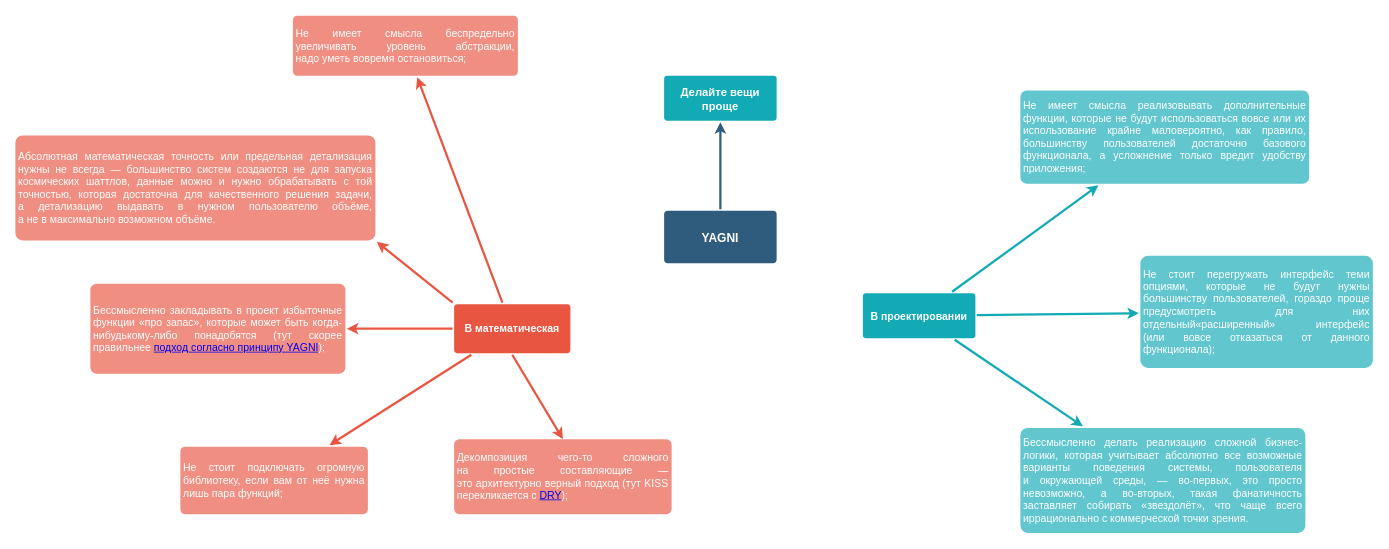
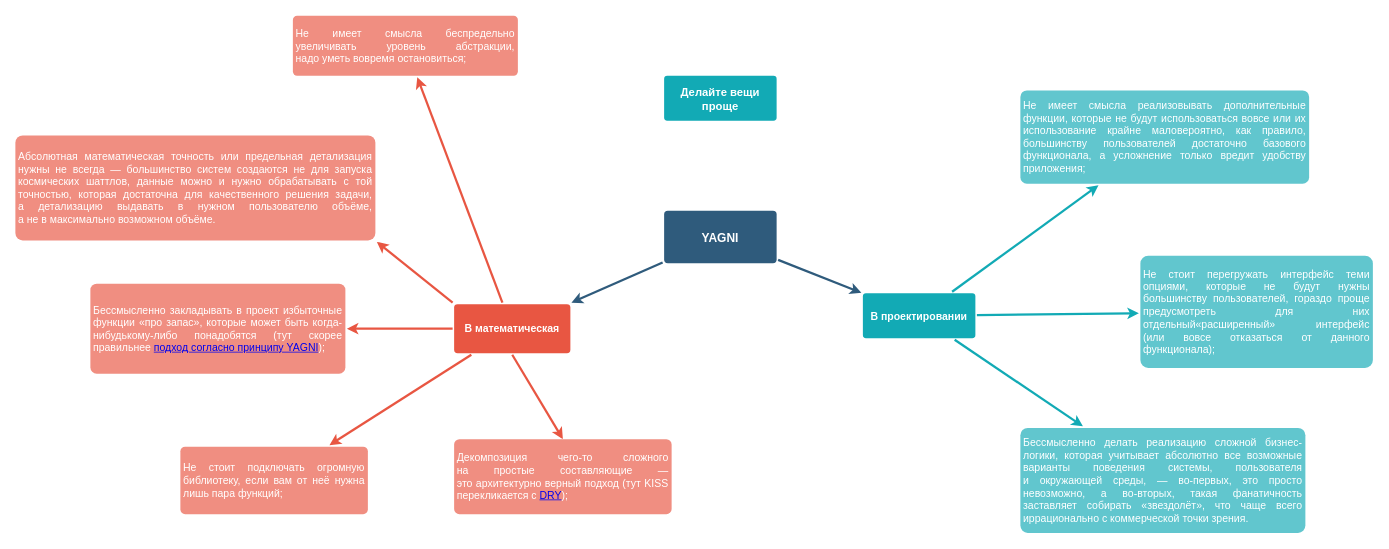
- <mxCell id="2" value="" style="edgeStyle=none;rounded=0;jumpStyle=none;html=1;shadow=0;labelBackgroundColor=none;startArrow=none;startFill=0;endArrow=classic;endFill=1;jettySize=auto;orthogonalLoop=1;strokeColor=#2F5B7C;strokeWidth=3;fontFamily=Helvetica;fontSize=16;fontColor=#23445D;spacing=5;" parent="1" source="5" target="15" edge="1"><mxGeometry relative="1" as="geometry" /></mxCell>
+ <mxCell id="3" value="" style="edgeStyle=none;rounded=0;jumpStyle=none;html=1;shadow=0;labelBackgroundColor=none;startArrow=none;startFill=0;endArrow=classic;endFill=1;jettySize=auto;orthogonalLoop=1;strokeColor=#2F5B7C;strokeWidth=3;fontFamily=Helvetica;fontSize=16;fontColor=#23445D;spacing=5;" parent="1" source="5" target="16" edge="1"><mxGeometry relative="1" as="geometry" /></mxCell>
+ <mxCell id="4" value="" style="edgeStyle=none;rounded=0;jumpStyle=none;html=1;shadow=0;labelBackgroundColor=none;startArrow=none;startFill=0;endArrow=classic;endFill=1;jettySize=auto;orthogonalLoop=1;strokeColor=#2F5B7C;strokeWidth=3;fontFamily=Helvetica;fontSize=16;fontColor=#23445D;spacing=5;" parent="1" source="5" target="11" edge="1"><mxGeometry relative="1" as="geometry" /></mxCell>
